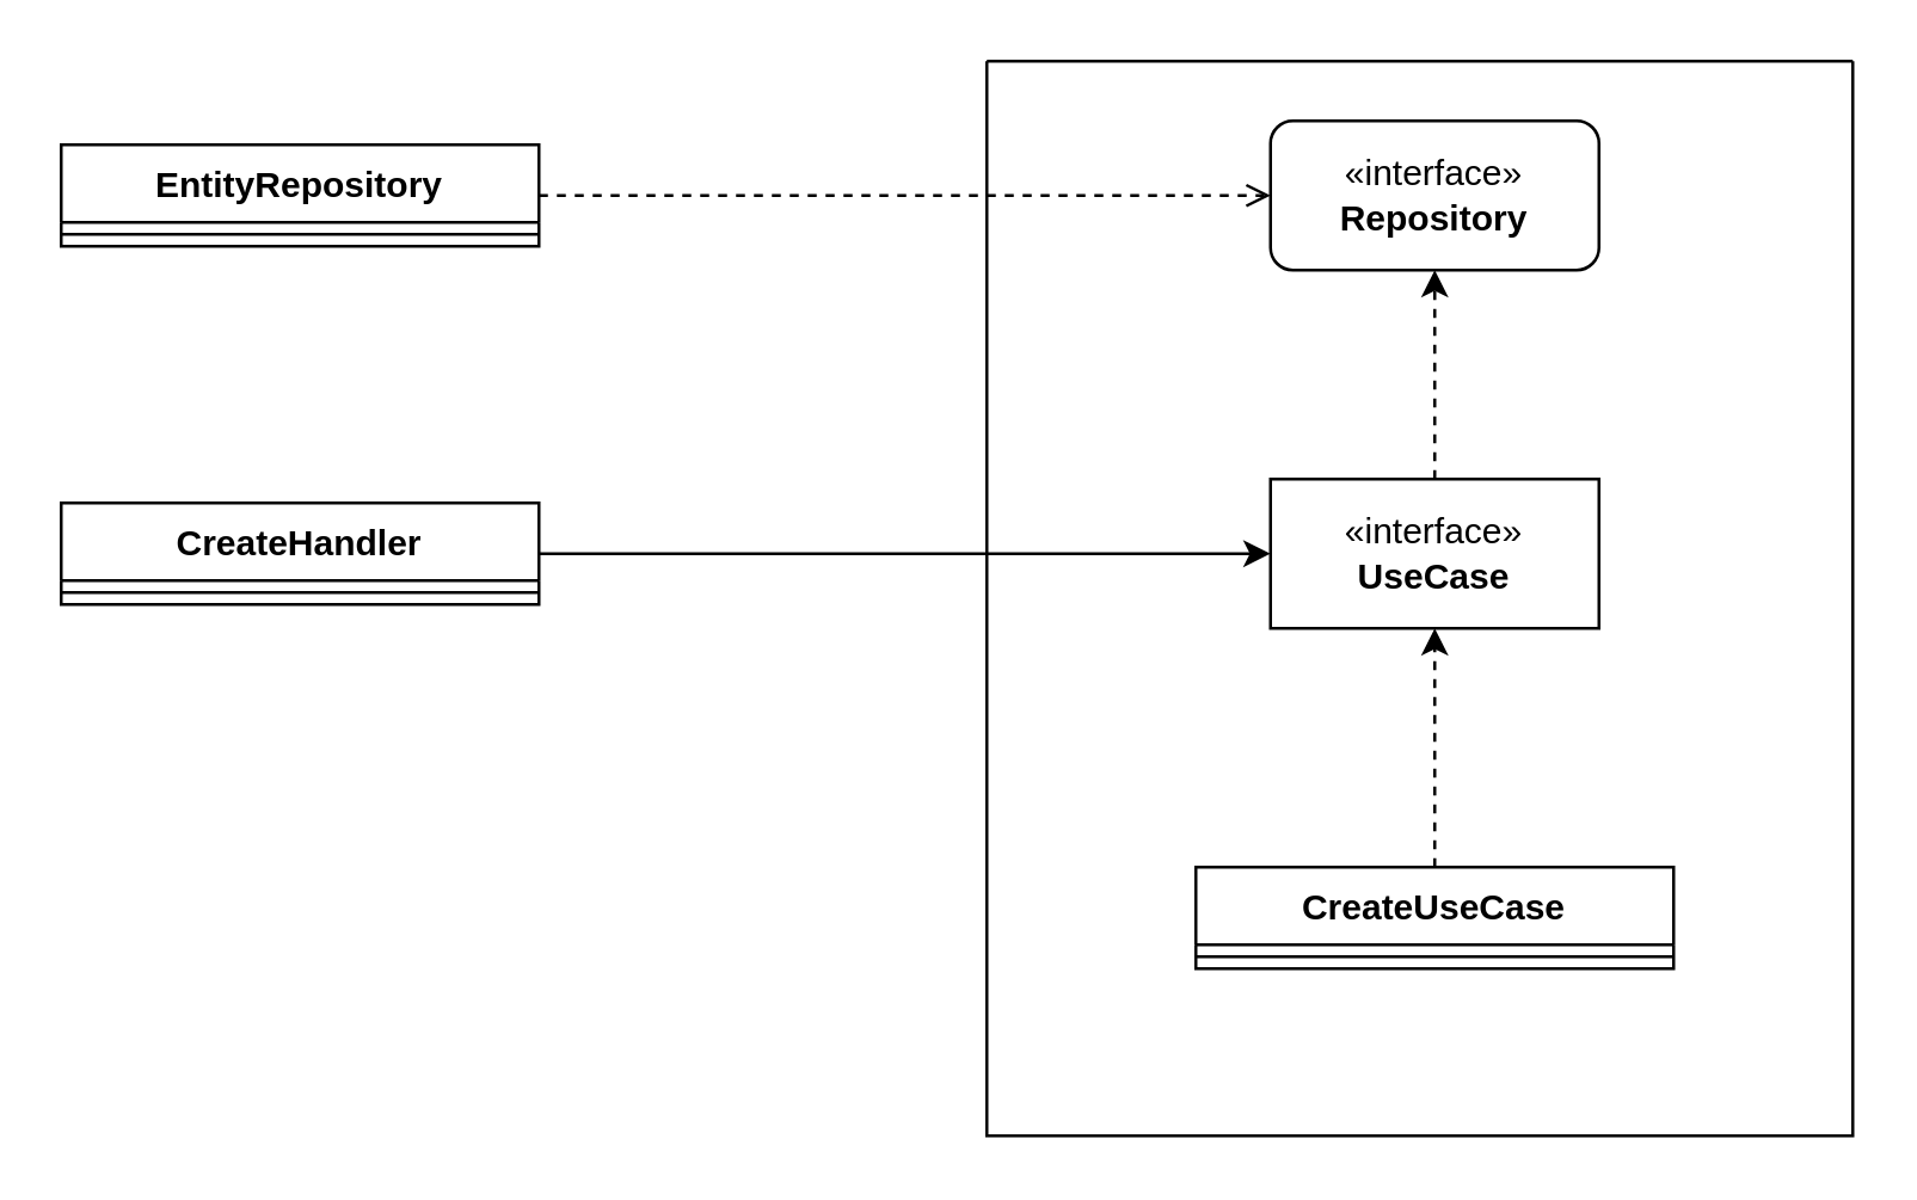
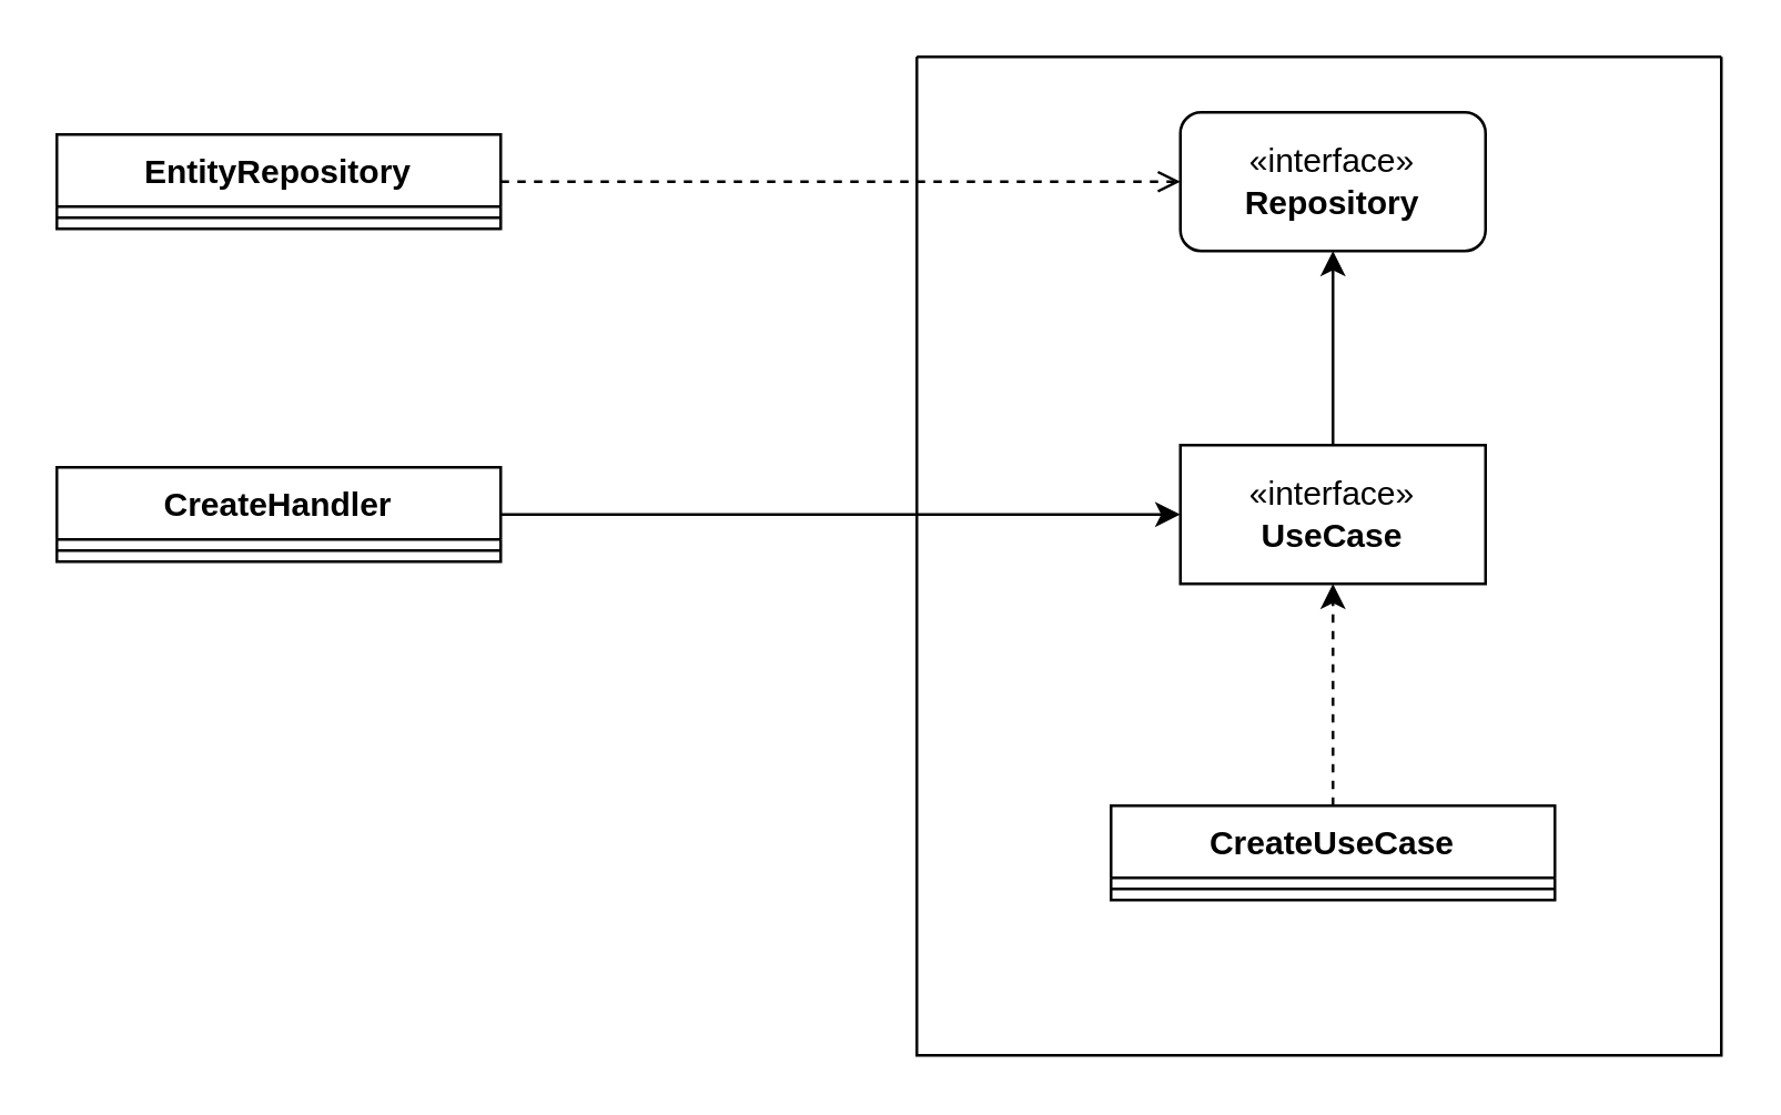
- <mxCell id="4" style="edgeStyle=orthogonalEdgeStyle;rounded=0;orthogonalLoop=1;jettySize=auto;html=1;exitX=0.5;exitY=0;exitDx=0;exitDy=0;dashed=1;" parent="2" source="5" target="3" edge="1"><mxGeometry relative="1" as="geometry" /></mxCell>
+ <mxCell id="4" style="edgeStyle=orthogonalEdgeStyle;rounded=0;orthogonalLoop=1;jettySize=auto;html=1;exitX=0.5;exitY=0;exitDx=0;exitDy=0;" parent="2" source="5" target="3" edge="1"><mxGeometry relative="1" as="geometry" /></mxCell>
